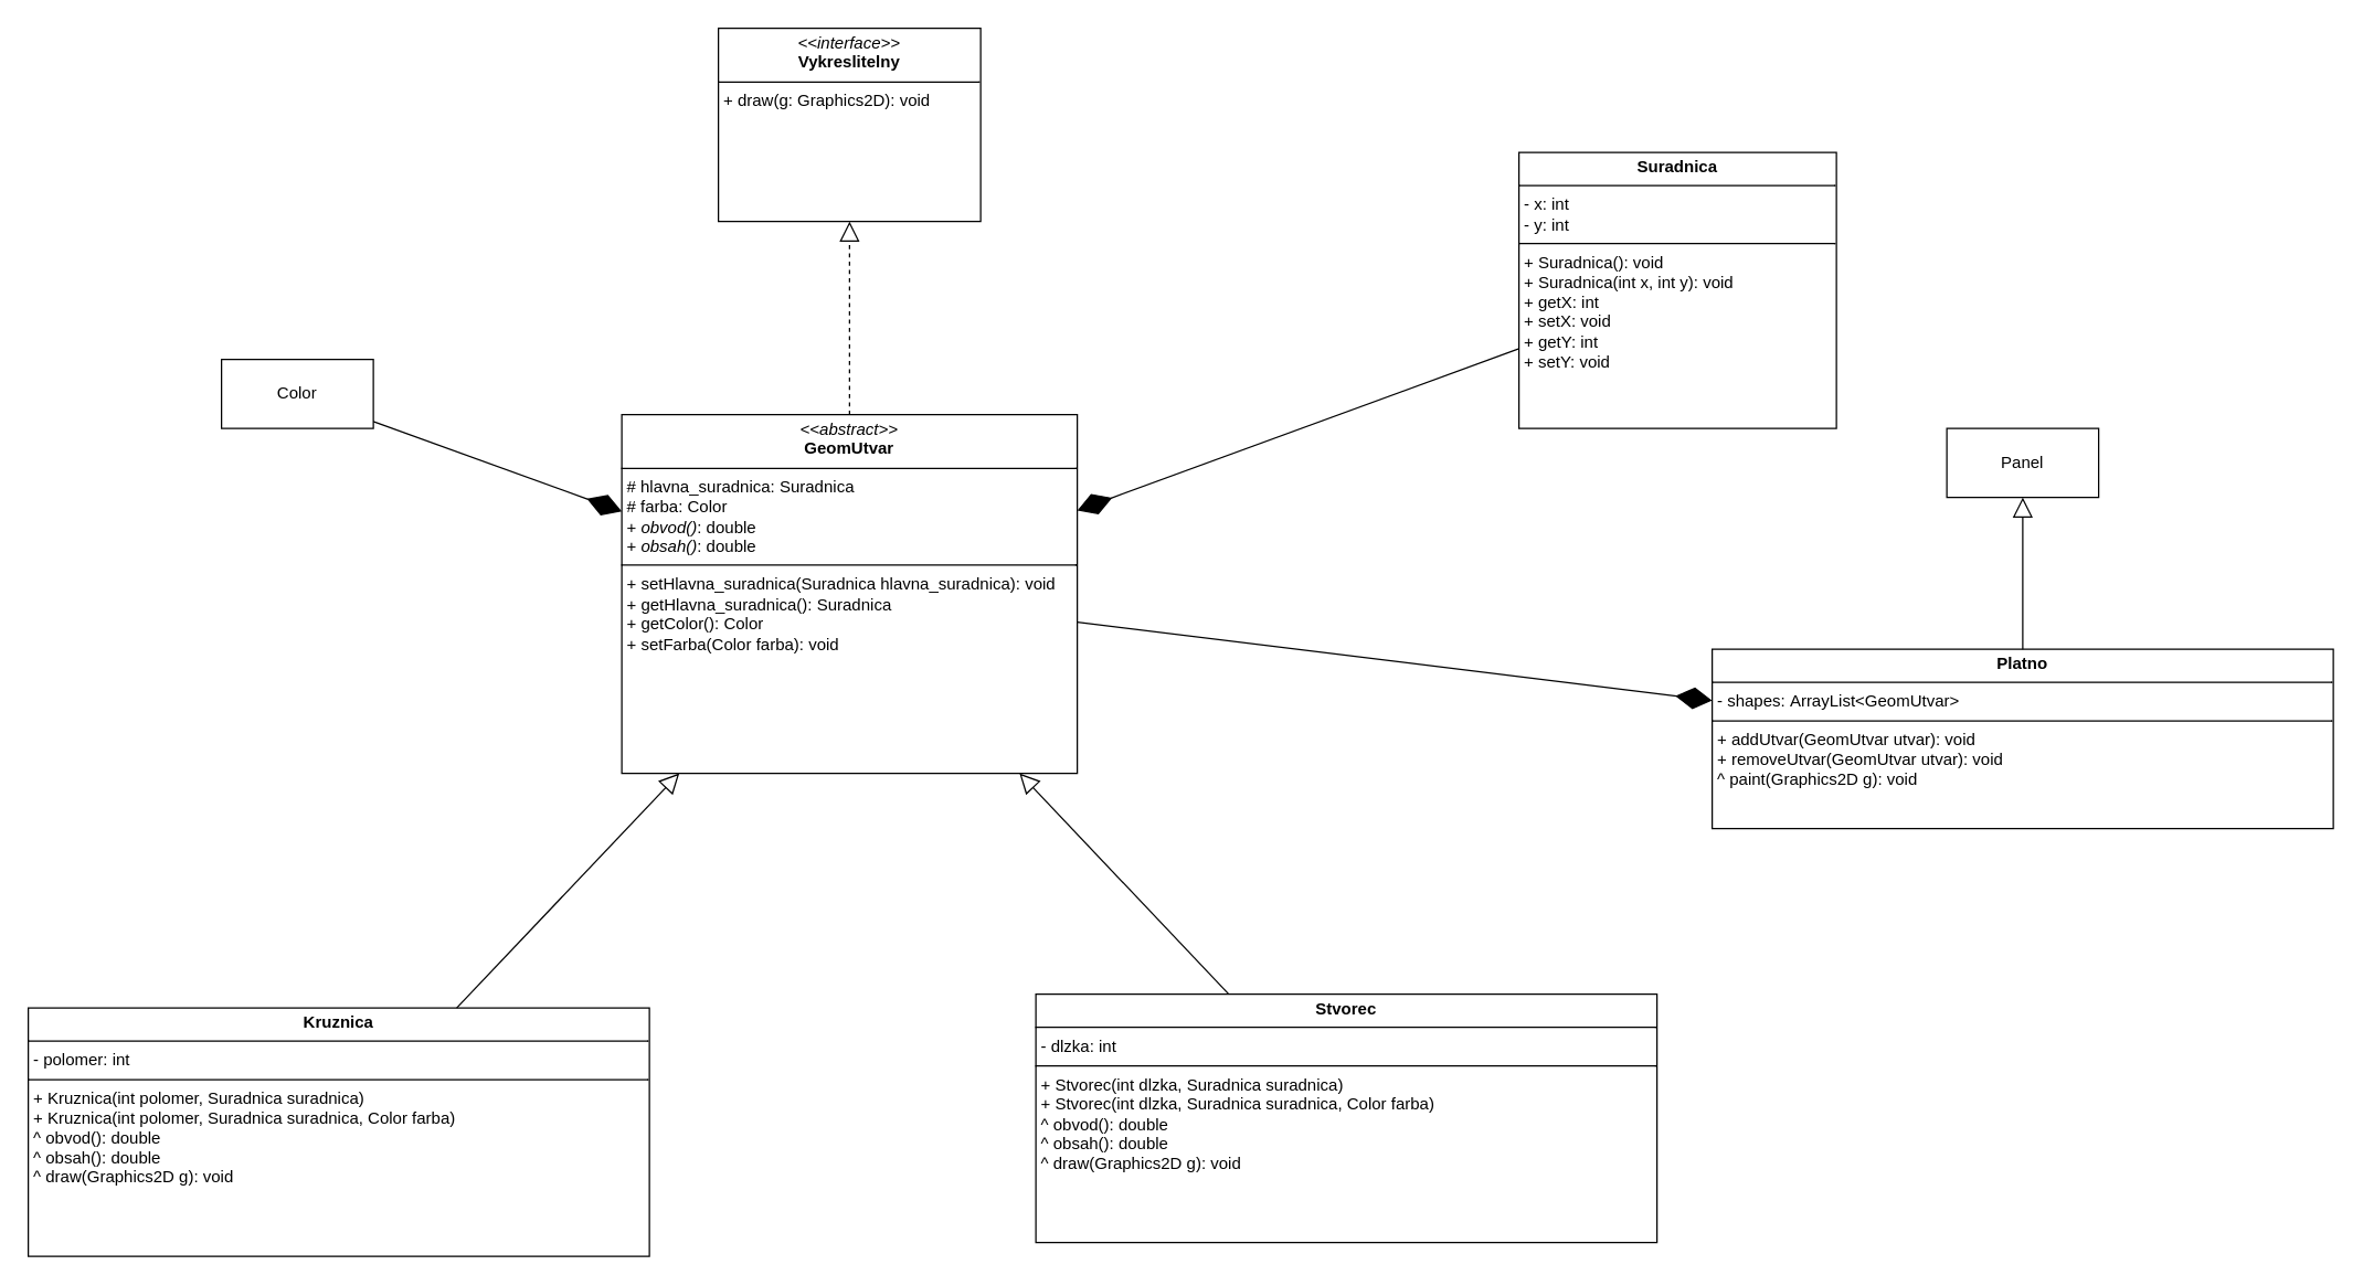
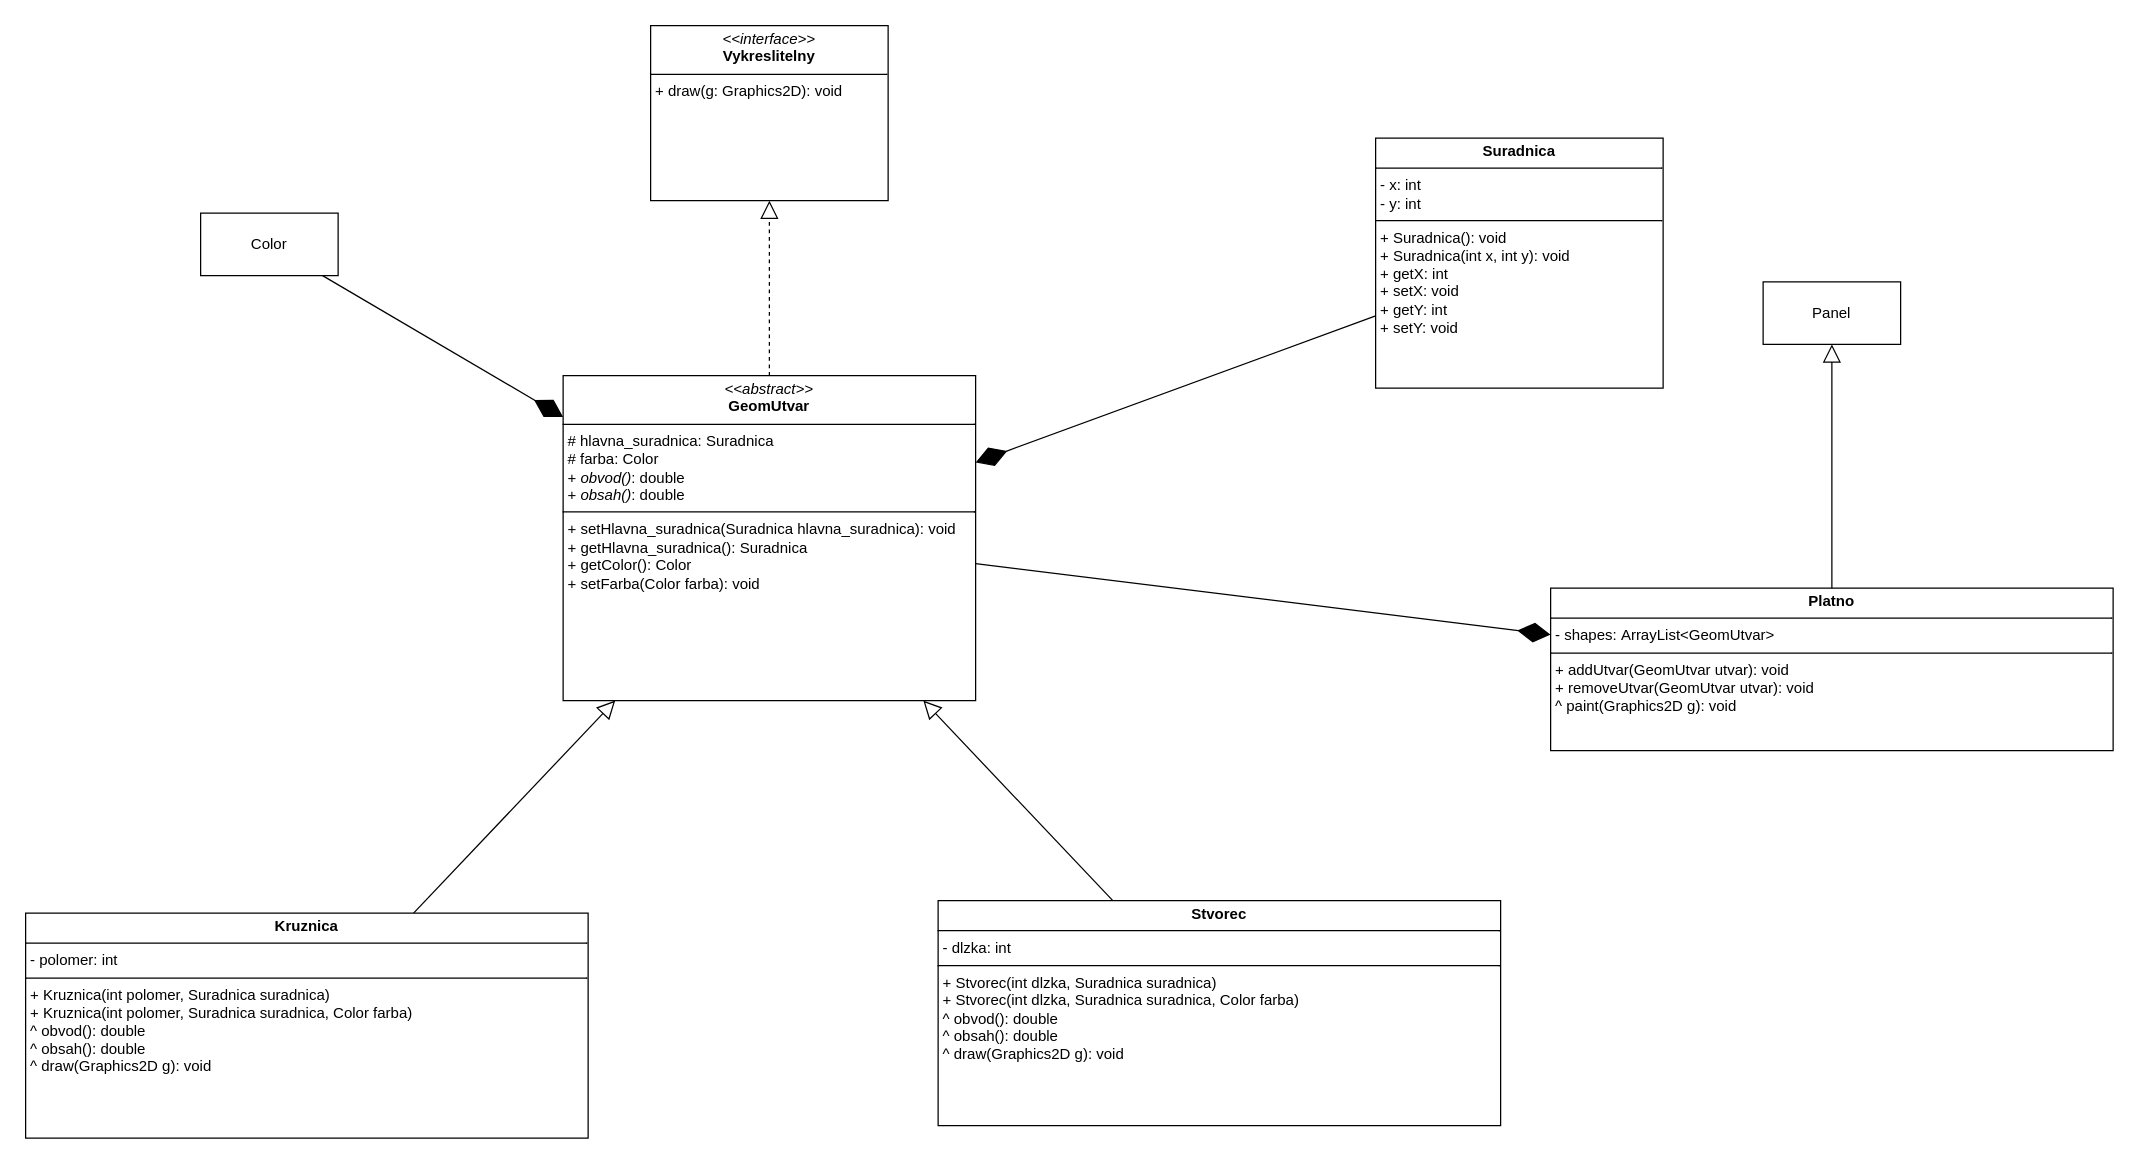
- <mxCell id="15" value="Color" style="html=1;whiteSpace=wrap;" vertex="1" parent="1"><mxGeometry x="160" y="260" width="110" height="50" as="geometry" /></mxCell>
+ <mxCell id="15" value="Color" style="html=1;whiteSpace=wrap;" vertex="1" parent="1"><mxGeometry x="160" y="170" width="110" height="50" as="geometry" /></mxCell>
- <mxCell id="11" value="Panel" style="html=1;whiteSpace=wrap;" vertex="1" parent="1"><mxGeometry x="1410" y="310" width="110" height="50" as="geometry" /></mxCell>
+ <mxCell id="11" value="Panel" style="html=1;whiteSpace=wrap;" vertex="1" parent="1"><mxGeometry x="1410" y="225" width="110" height="50" as="geometry" /></mxCell>
